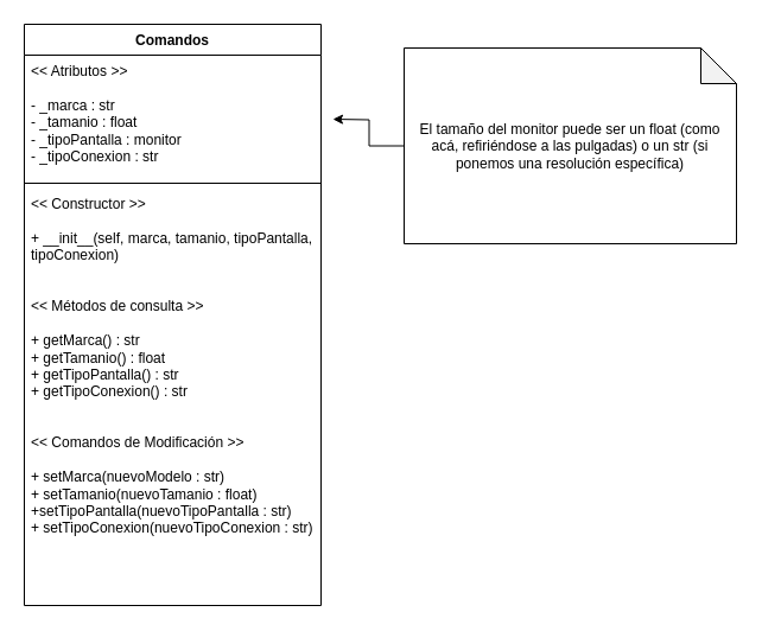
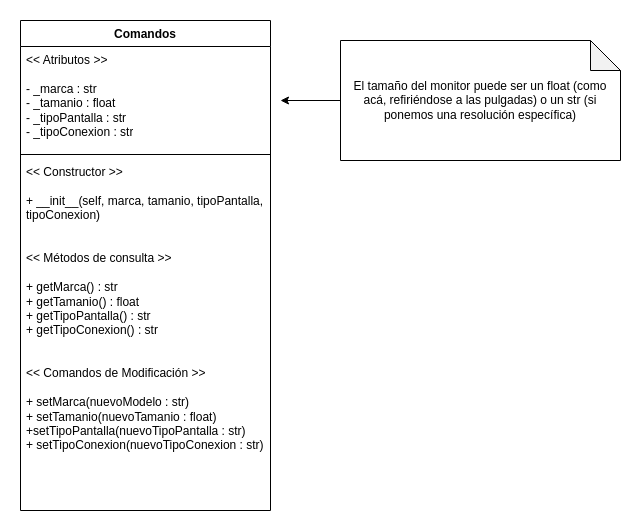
- <mxCell id="3" value="&amp;lt;&amp;lt; Atributos &amp;gt;&amp;gt;&lt;br&gt;&lt;br&gt;- _marca : str&lt;br&gt;- _tamanio : float&lt;br&gt;- _tipoPantalla : monitor&lt;br&gt;- _tipoConexion : str" style="text;strokeColor=none;fillColor=none;align=left;verticalAlign=top;spacingLeft=4;spacingRight=4;overflow=hidden;rotatable=0;points=[[0,0.5],[1,0.5]];portConstraint=eastwest;whiteSpace=wrap;html=1;" parent="2" vertex="1"><mxGeometry y="26" width="250" height="104" as="geometry" /></mxCell>
+ <mxCell id="3" value="&amp;lt;&amp;lt; Atributos &amp;gt;&amp;gt;&lt;br&gt;&lt;br&gt;- _marca : str&lt;br&gt;- _tamanio : float&lt;br&gt;- _tipoPantalla : str&lt;br&gt;- _tipoConexion : str" style="text;strokeColor=none;fillColor=none;align=left;verticalAlign=top;spacingLeft=4;spacingRight=4;overflow=hidden;rotatable=0;points=[[0,0.5],[1,0.5]];portConstraint=eastwest;whiteSpace=wrap;html=1;" parent="2" vertex="1"><mxGeometry y="26" width="250" height="104" as="geometry" /></mxCell>
- <mxCell id="7" value="El tamaño del monitor puede ser un float (como acá, refiriéndose a las pulgadas) o un str (si ponemos una resolución específica)" style="shape=note;whiteSpace=wrap;html=1;backgroundOutline=1;darkOpacity=0.05;" parent="1" vertex="1"><mxGeometry x="340" y="40" width="280" height="165" as="geometry" /></mxCell>
+ <mxCell id="7" value="El tamaño del monitor puede ser un float (como acá, refiriéndose a las pulgadas) o un str (si ponemos una resolución específica)" style="shape=note;whiteSpace=wrap;html=1;backgroundOutline=1;darkOpacity=0.05;" parent="1" vertex="1"><mxGeometry x="340" y="40" width="280" height="120" as="geometry" /></mxCell>
